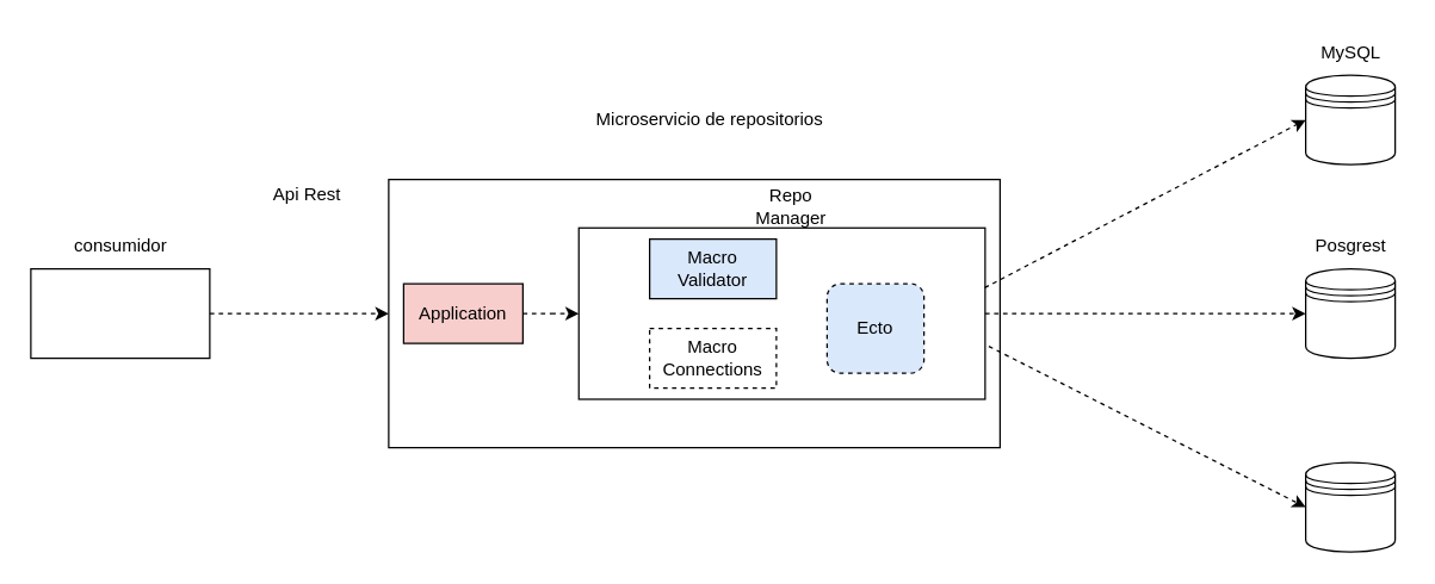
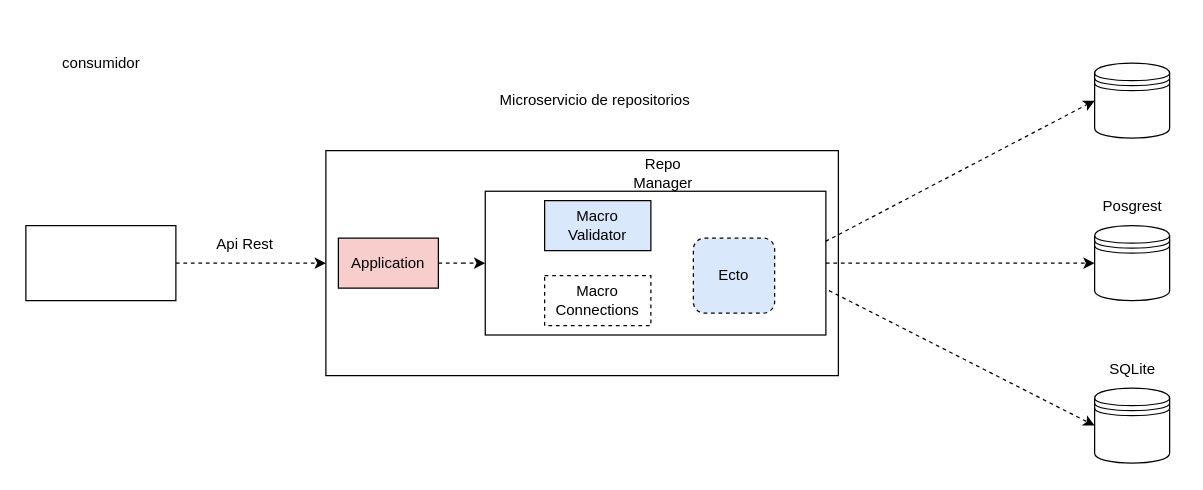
- <mxCell id="16" value="MySQL" style="text;html=1;align=center;verticalAlign=middle;resizable=0;points=[];autosize=1;strokeColor=none;fillColor=none;" vertex="1" parent="1"><mxGeometry x="875" y="20" width="60" height="30" as="geometry" /></mxCell>
- <mxCell id="7" value="Api Rest" style="text;html=1;align=center;verticalAlign=middle;resizable=0;points=[];autosize=1;strokeColor=none;fillColor=none;" vertex="1" parent="1"><mxGeometry x="170" y="115" width="70" height="30" as="geometry" /></mxCell>
+ <mxCell id="7" value="Api Rest" style="text;html=1;align=center;verticalAlign=middle;resizable=0;points=[];autosize=1;strokeColor=none;fillColor=none;" vertex="1" parent="1"><mxGeometry x="160" y="180" width="70" height="30" as="geometry" /></mxCell>
- <mxCell id="6" value="consumidor" style="text;html=1;align=center;verticalAlign=middle;resizable=0;points=[];autosize=1;strokeColor=none;fillColor=none;" vertex="1" parent="1"><mxGeometry x="35" y="150" width="90" height="30" as="geometry" /></mxCell>
+ <mxCell id="6" value="consumidor" style="text;html=1;align=center;verticalAlign=middle;resizable=0;points=[];autosize=1;strokeColor=none;fillColor=none;" vertex="1" parent="1"><mxGeometry x="35" y="35" width="90" height="30" as="geometry" /></mxCell>
+ <mxCell id="20" value="SQLite" style="text;html=1;align=center;verticalAlign=middle;resizable=0;points=[];autosize=1;strokeColor=none;fillColor=none;" vertex="1" parent="1"><mxGeometry x="875" y="280" width="60" height="30" as="geometry" /></mxCell>
